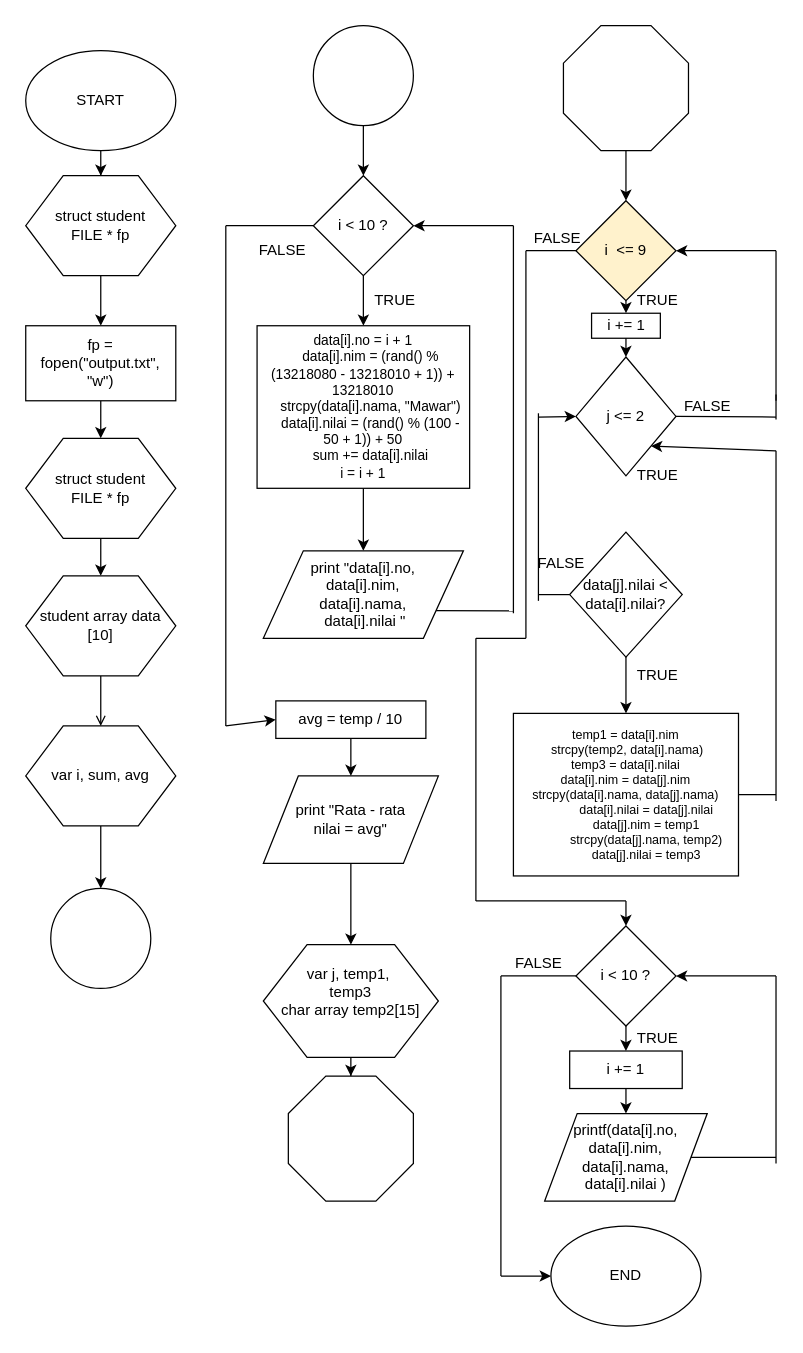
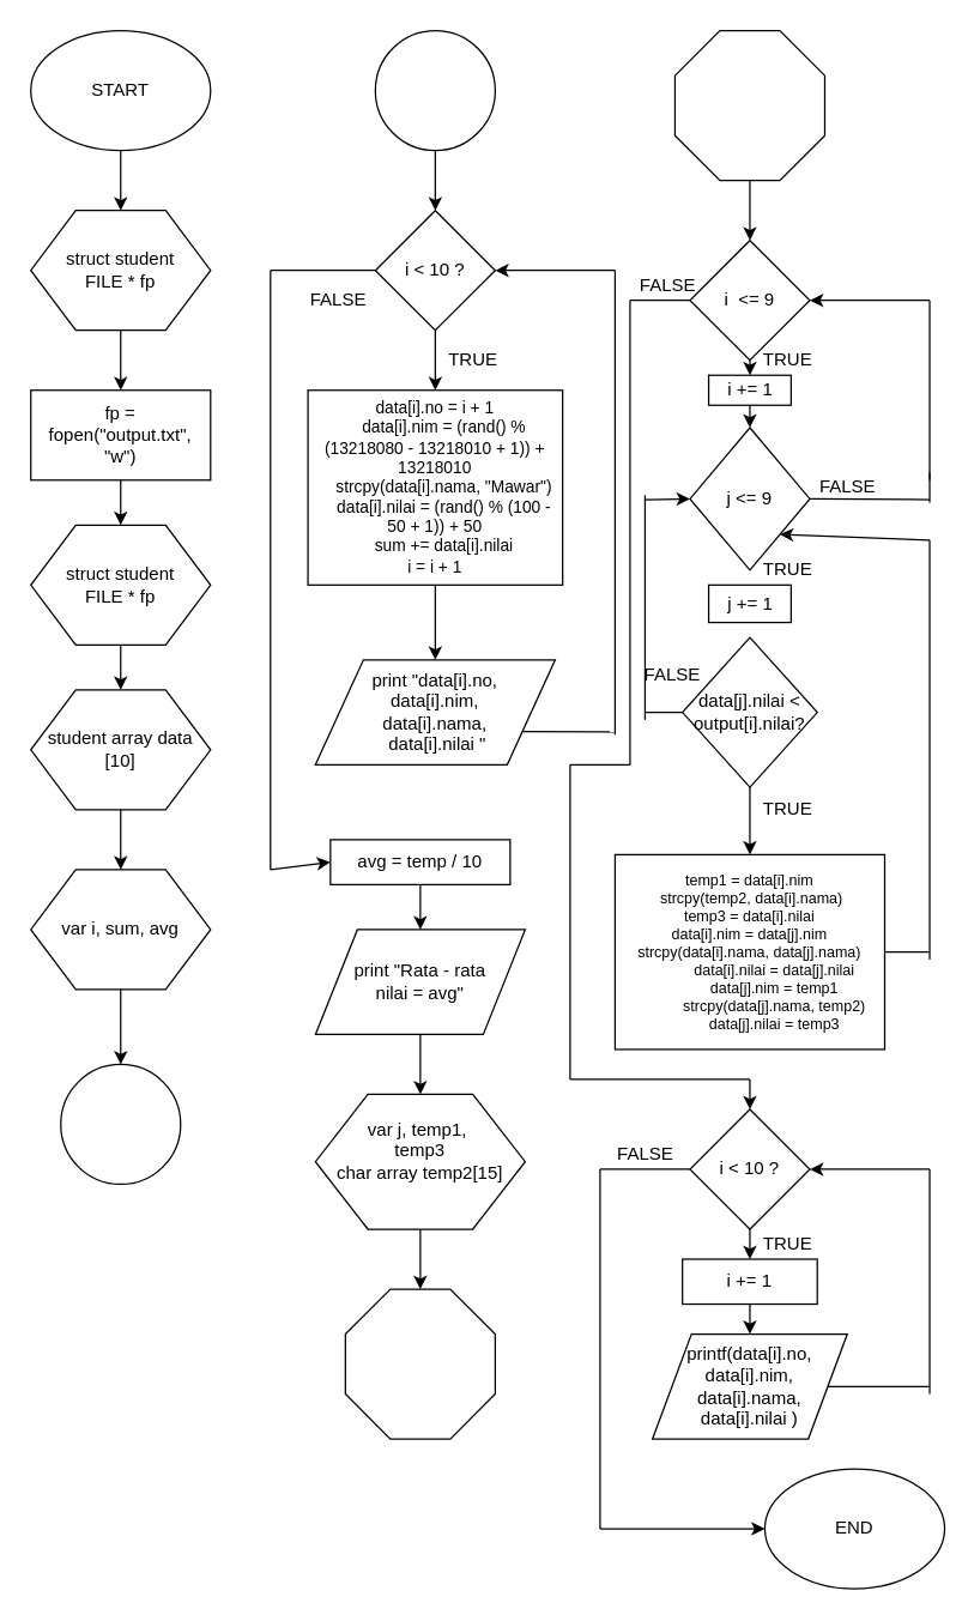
- <mxCell id="3" value="START" style="ellipse;whiteSpace=wrap;html=1;" parent="1" vertex="1"><mxGeometry x="20" y="40" width="120" height="80" as="geometry" /></mxCell>
+ <mxCell id="3" value="START" style="ellipse;whiteSpace=wrap;html=1;" parent="1" vertex="1"><mxGeometry x="20" y="20" width="120" height="80" as="geometry" /></mxCell>
- <mxCell id="30" value="i&amp;nbsp; &amp;lt;= 9" style="rhombus;whiteSpace=wrap;html=1;fillColor=#fff2cc;" parent="1" vertex="1"><mxGeometry x="460" y="160" width="80" height="80" as="geometry" /></mxCell>
+ <mxCell id="30" value="i&amp;nbsp; &amp;lt;= 9" style="rhombus;whiteSpace=wrap;html=1;" parent="1" vertex="1"><mxGeometry x="460" y="160" width="80" height="80" as="geometry" /></mxCell>
- <mxCell id="31" value="j &amp;lt;= 2" style="rhombus;whiteSpace=wrap;html=1;" parent="1" vertex="1"><mxGeometry x="460" y="285" width="80" height="95" as="geometry" /></mxCell>
+ <mxCell id="31" value="j &amp;lt;= 9" style="rhombus;whiteSpace=wrap;html=1;" parent="1" vertex="1"><mxGeometry x="460" y="285" width="80" height="95" as="geometry" /></mxCell>
+ <mxCell id="75" value="j += 1" style="rounded=0;whiteSpace=wrap;html=1;" vertex="1" parent="1"><mxGeometry x="472.5" y="390" width="55" height="25" as="geometry" /></mxCell>
- <mxCell id="33" value="data[j].nilai &amp;lt; data[i].nilai?" style="rhombus;whiteSpace=wrap;html=1;" parent="1" vertex="1"><mxGeometry x="455" y="425" width="90" height="100" as="geometry" /></mxCell>
+ <mxCell id="33" value="data[j].nilai &amp;lt; output[i].nilai?" style="rhombus;whiteSpace=wrap;html=1;" parent="1" vertex="1"><mxGeometry x="455" y="425" width="90" height="100" as="geometry" /></mxCell>
- <mxCell id="10" value="" style="edgeStyle=orthogonalEdgeStyle;rounded=0;orthogonalLoop=1;jettySize=auto;html=1;endArrow=open;" parent="1" source="11" target="13" edge="1"><mxGeometry relative="1" as="geometry" /></mxCell>
+ <mxCell id="10" value="" style="edgeStyle=orthogonalEdgeStyle;rounded=0;orthogonalLoop=1;jettySize=auto;html=1;" parent="1" source="11" target="13" edge="1"><mxGeometry relative="1" as="geometry" /></mxCell>
- <mxCell id="26" value="&lt;div&gt;var j,&amp;nbsp;&lt;span&gt;temp1,&amp;nbsp;&lt;/span&gt;&lt;/div&gt;temp3&lt;div&gt;char array temp2[15]&lt;/div&gt;&lt;div&gt;&lt;br&gt;&lt;/div&gt;" style="shape=hexagon;perimeter=hexagonPerimeter2;whiteSpace=wrap;html=1;" parent="1" vertex="1"><mxGeometry x="210" y="755" width="140" height="90" as="geometry" /></mxCell>
+ <mxCell id="26" value="&lt;div&gt;var j,&amp;nbsp;&lt;span&gt;temp1,&amp;nbsp;&lt;/span&gt;&lt;/div&gt;temp3&lt;div&gt;char array temp2[15]&lt;/div&gt;&lt;div&gt;&lt;br&gt;&lt;/div&gt;" style="shape=hexagon;perimeter=hexagonPerimeter2;whiteSpace=wrap;html=1;" parent="1" vertex="1"><mxGeometry x="210" y="730" width="140" height="90" as="geometry" /></mxCell>
- <mxCell id="66" value="END" style="ellipse;whiteSpace=wrap;html=1;" parent="1" vertex="1"><mxGeometry x="440" y="980" width="120" height="80" as="geometry" /></mxCell>
+ <mxCell id="66" value="END" style="ellipse;whiteSpace=wrap;html=1;" parent="1" vertex="1"><mxGeometry x="510" y="980" width="120" height="80" as="geometry" /></mxCell>
